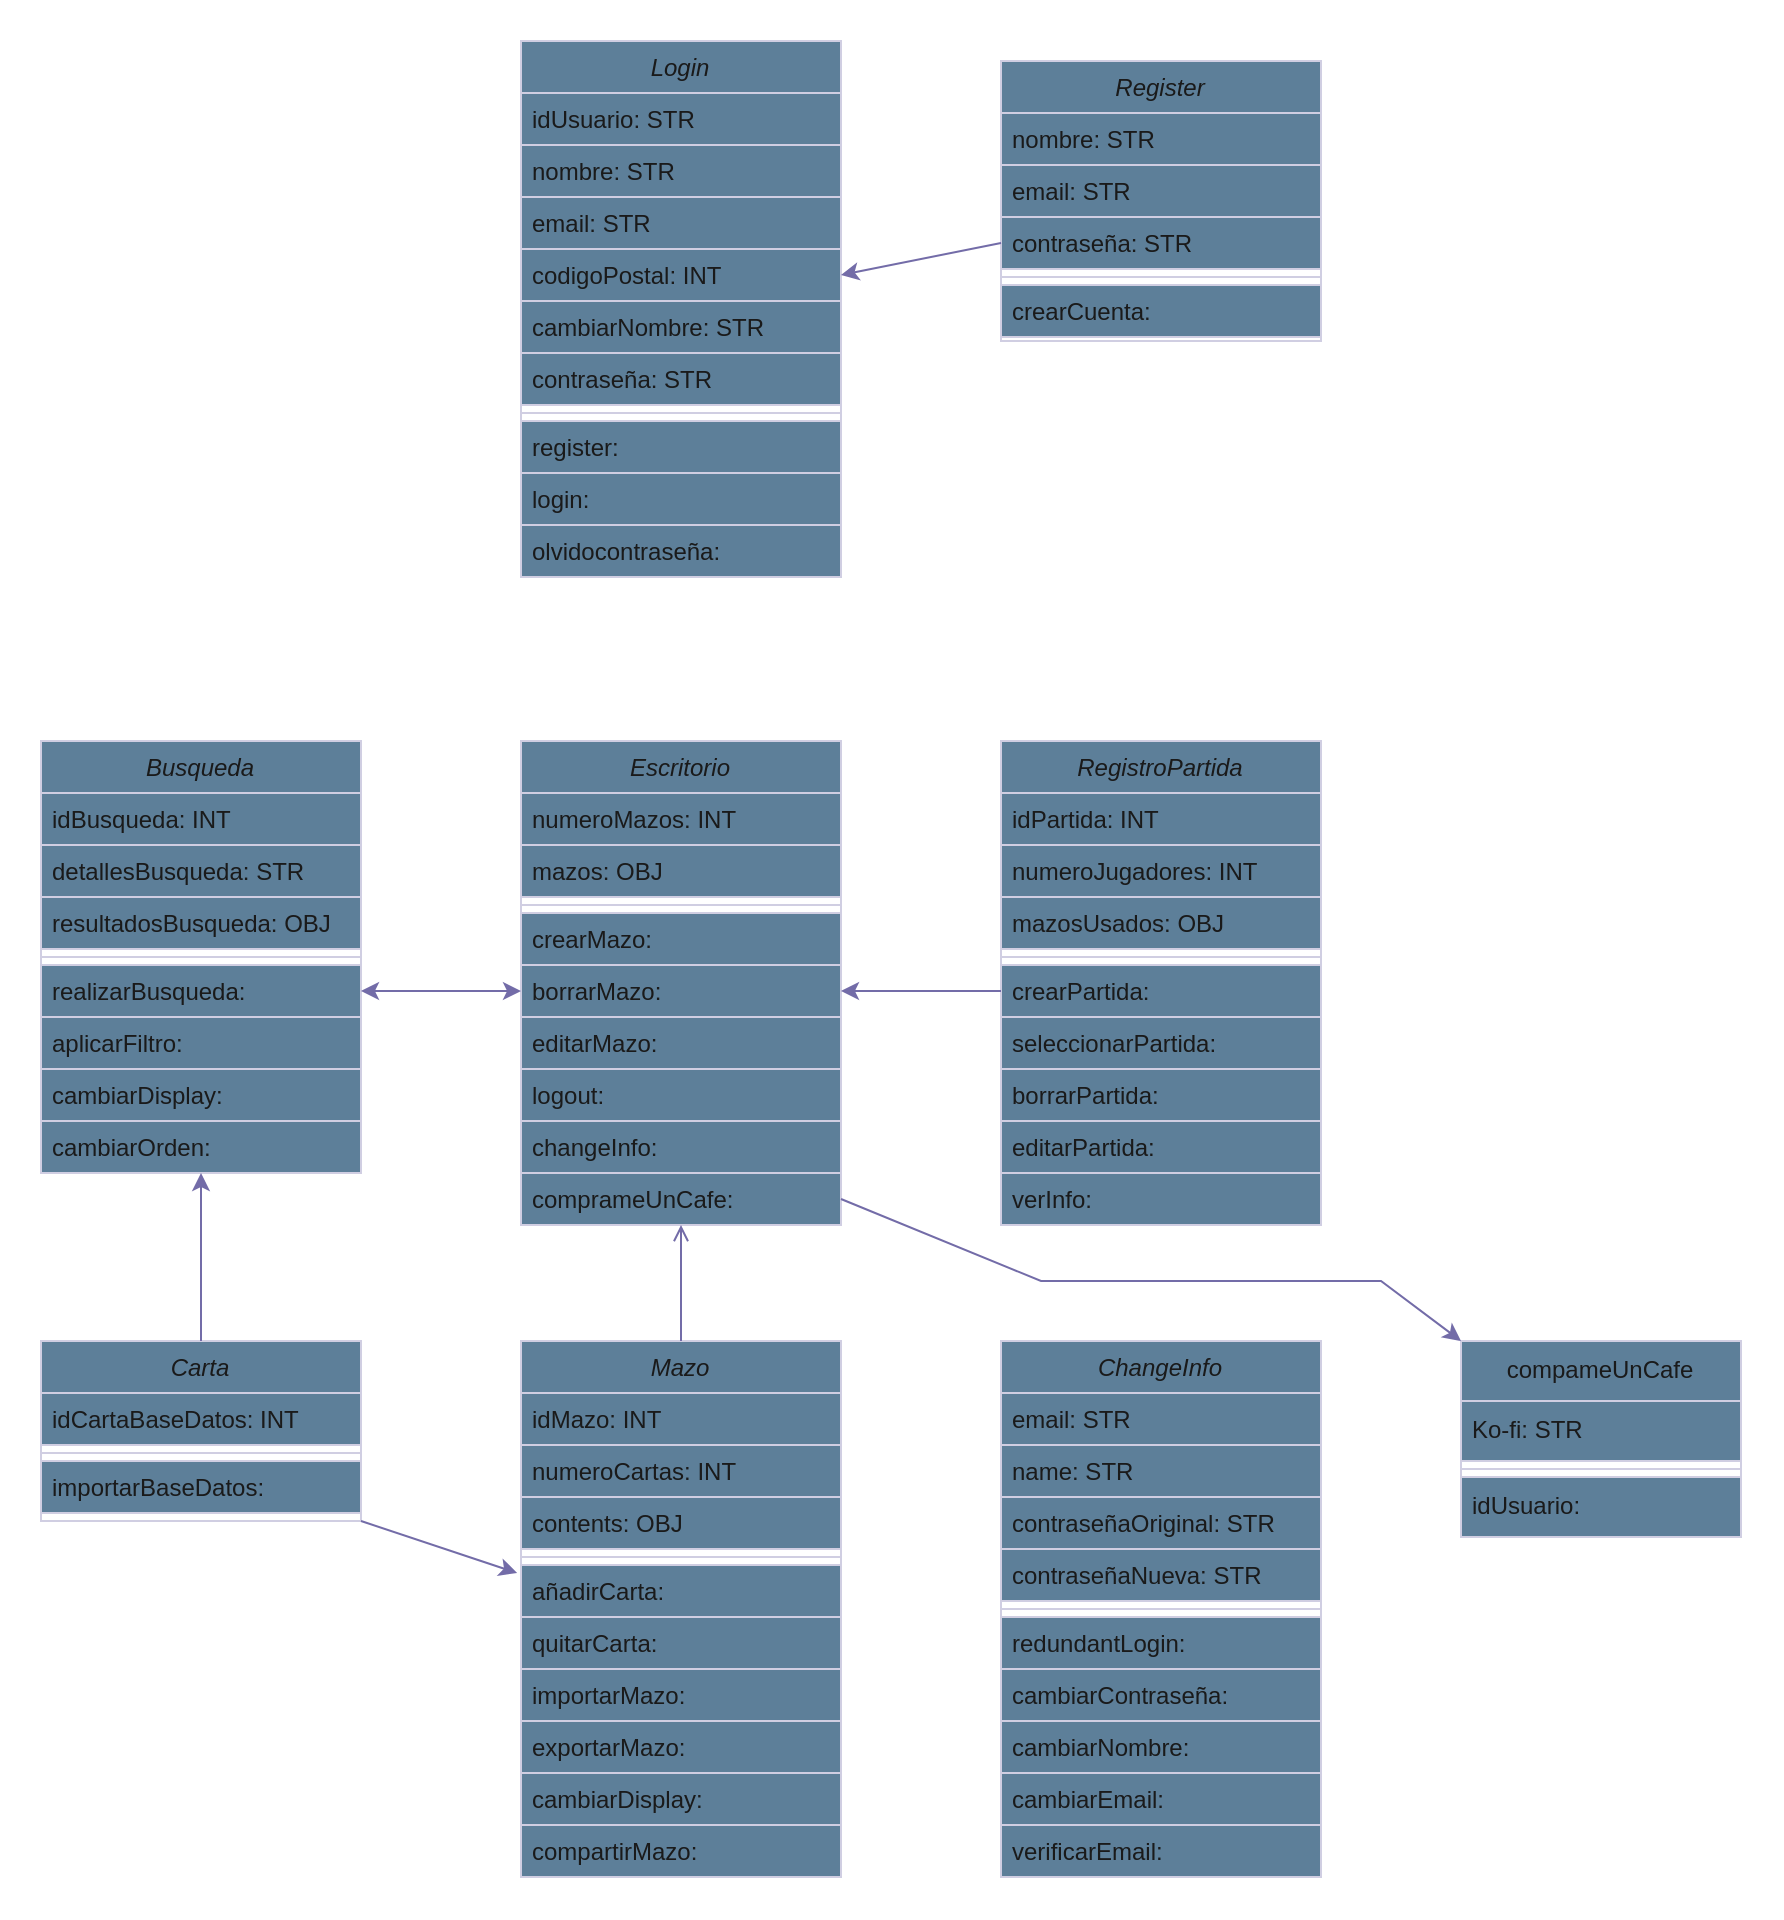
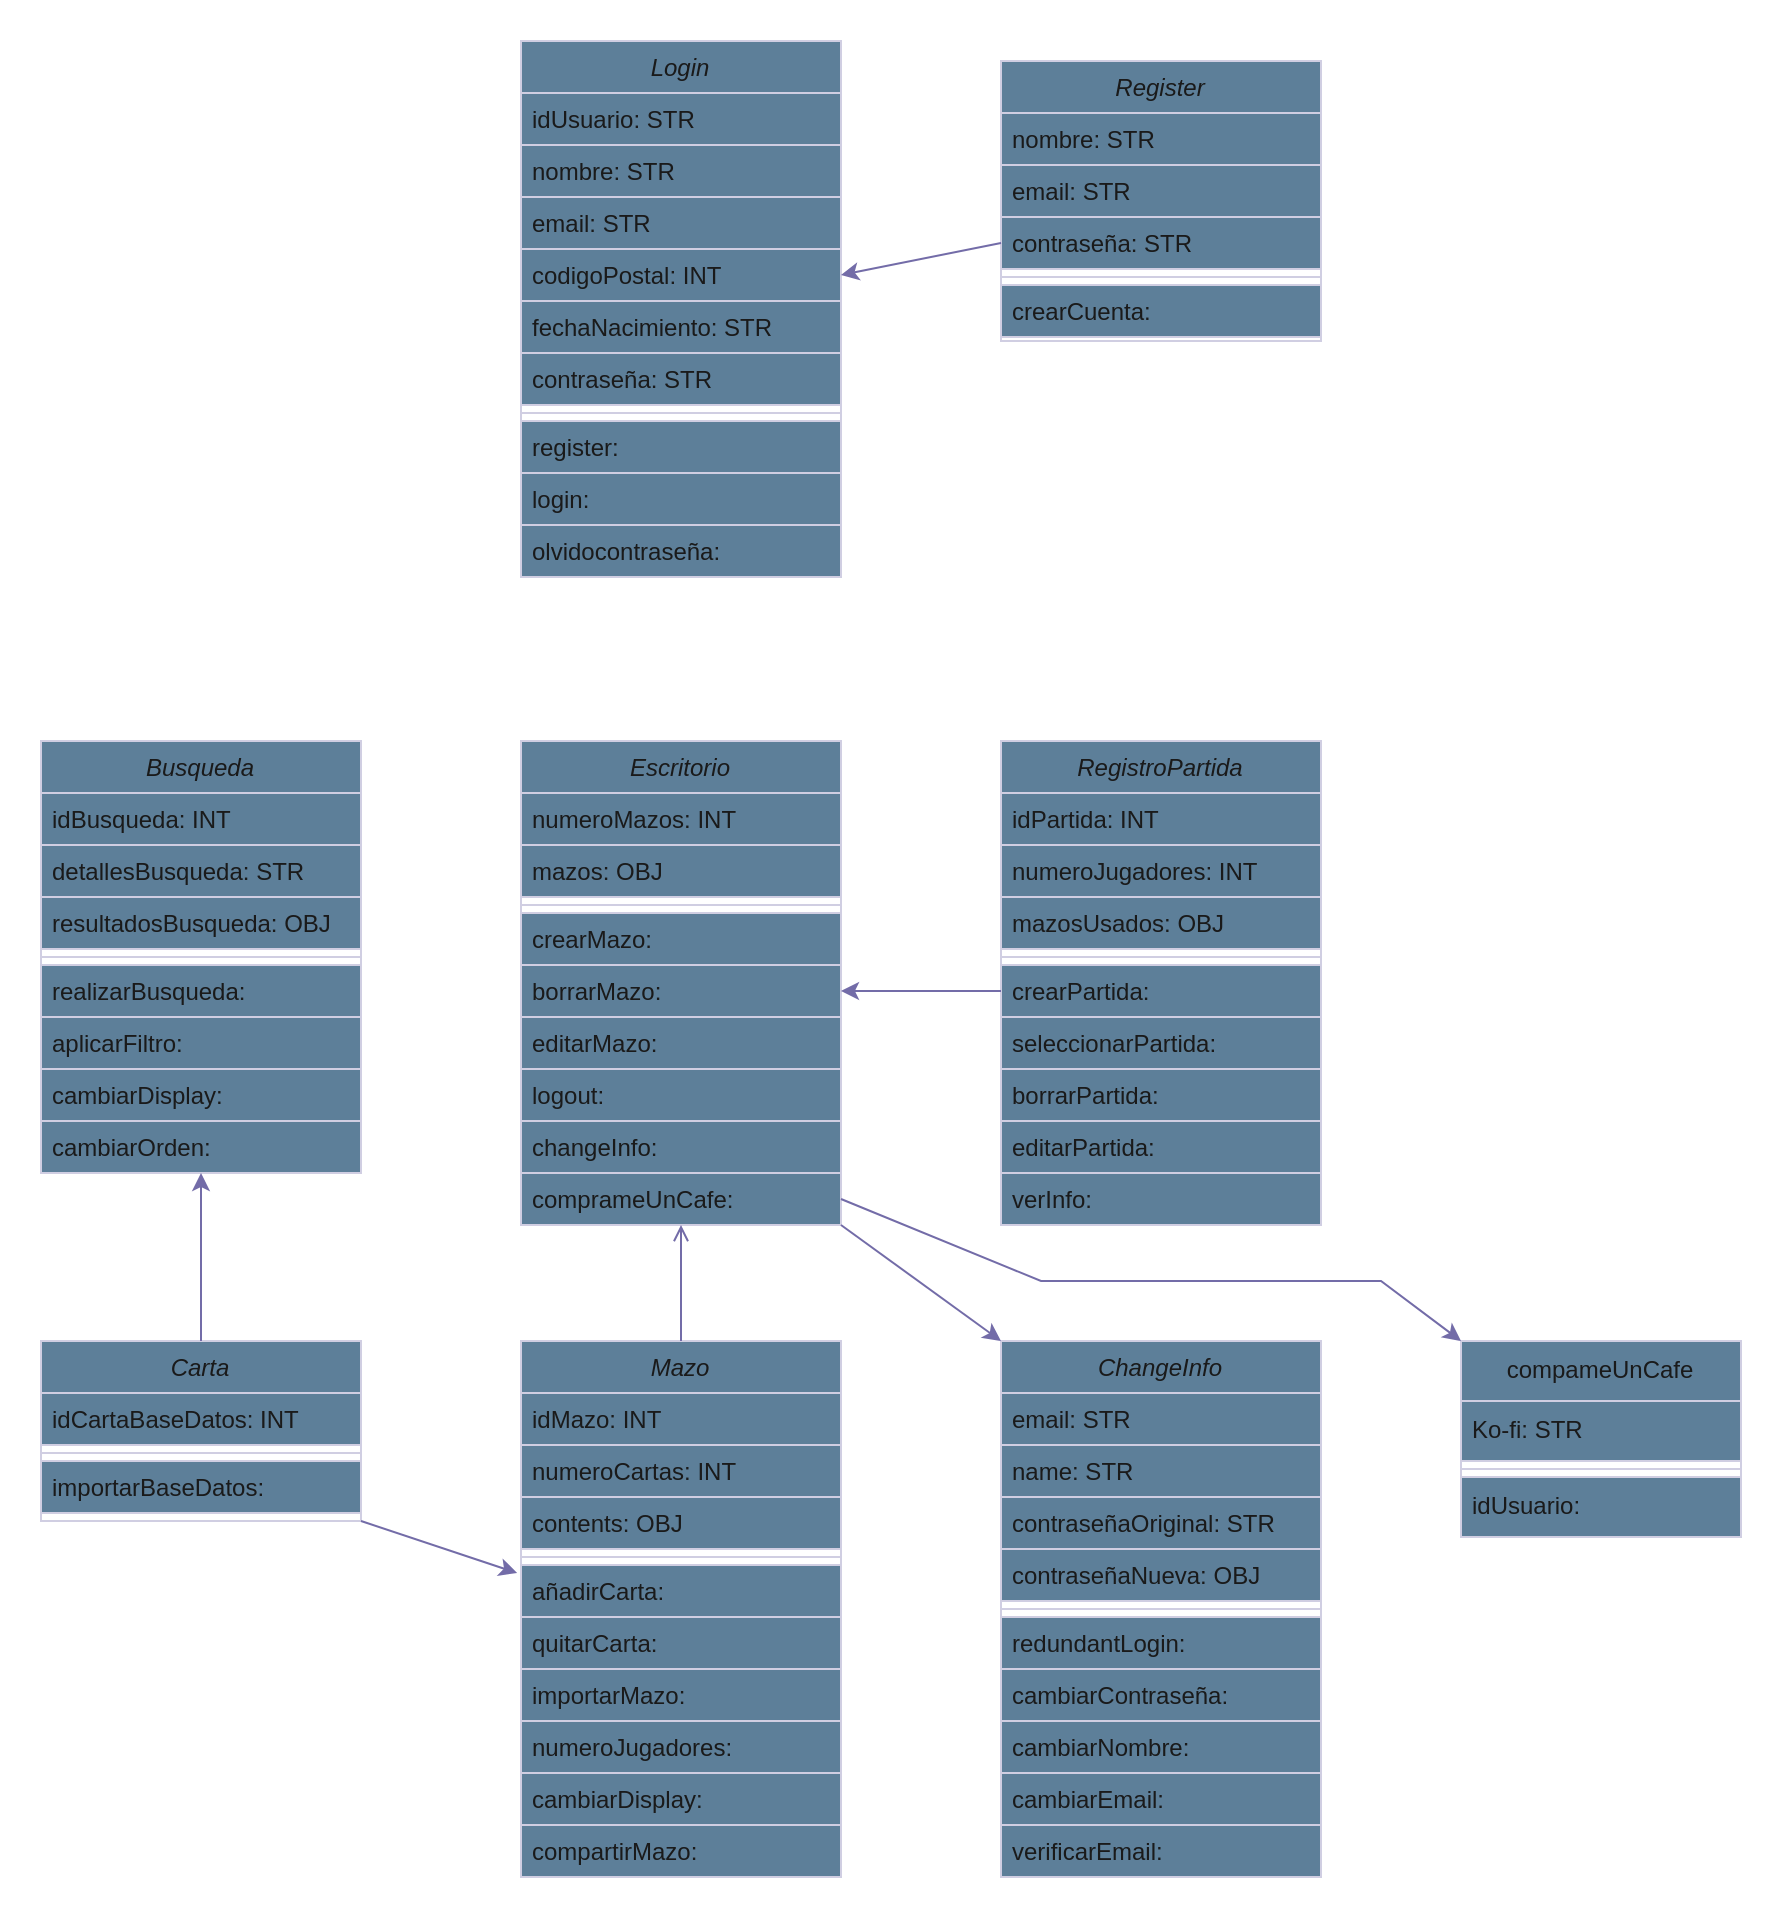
- <mxCell id="18" value="cambiarNombre: STR" style="text;align=left;verticalAlign=top;spacingLeft=4;spacingRight=4;overflow=hidden;rotatable=0;points=[[0,0.5],[1,0.5]];portConstraint=eastwest;rounded=0;shadow=0;html=0;fillColor=#5D7F99;strokeColor=#D0CEE2;labelBackgroundColor=none;fontColor=#1A1A1A;" vertex="1" parent="13"><mxGeometry y="130" width="160" height="26" as="geometry" /></mxCell>
+ <mxCell id="18" value="fechaNacimiento: STR" style="text;align=left;verticalAlign=top;spacingLeft=4;spacingRight=4;overflow=hidden;rotatable=0;points=[[0,0.5],[1,0.5]];portConstraint=eastwest;rounded=0;shadow=0;html=0;fillColor=#5D7F99;strokeColor=#D0CEE2;labelBackgroundColor=none;fontColor=#1A1A1A;" vertex="1" parent="13"><mxGeometry y="130" width="160" height="26" as="geometry" /></mxCell>
- <mxCell id="57" value="" style="endArrow=classic;startArrow=classic;html=1;rounded=0;entryX=0;entryY=0.5;entryDx=0;entryDy=0;exitX=1;exitY=0.5;exitDx=0;exitDy=0;strokeColor=#736CA8;labelBackgroundColor=none;fontColor=default;" edge="1" parent="1" source="43" target="29"><mxGeometry width="50" height="50" relative="1" as="geometry"><mxPoint x="290" y="570" as="sourcePoint" /><mxPoint x="340" y="520" as="targetPoint" /></mxGeometry></mxCell>
+ <mxCell id="80" value="" style="endArrow=classic;html=1;rounded=0;entryX=0;entryY=0;entryDx=0;entryDy=0;exitX=1;exitY=1;exitDx=0;exitDy=0;strokeColor=#736CA8;labelBackgroundColor=none;fontColor=default;" edge="1" parent="1" source="24" target="62"><mxGeometry width="50" height="50" relative="1" as="geometry"><mxPoint x="290" y="630" as="sourcePoint" /><mxPoint x="340" y="580" as="targetPoint" /></mxGeometry></mxCell>
- <mxCell id="66" value="contraseñaNueva: STR" style="text;align=left;verticalAlign=top;spacingLeft=4;spacingRight=4;overflow=hidden;rotatable=0;points=[[0,0.5],[1,0.5]];portConstraint=eastwest;rounded=0;shadow=0;html=0;fillColor=#5D7F99;strokeColor=#D0CEE2;labelBackgroundColor=none;fontColor=#1A1A1A;" vertex="1" parent="62"><mxGeometry y="104" width="160" height="26" as="geometry" /></mxCell>
+ <mxCell id="66" value="contraseñaNueva: OBJ" style="text;align=left;verticalAlign=top;spacingLeft=4;spacingRight=4;overflow=hidden;rotatable=0;points=[[0,0.5],[1,0.5]];portConstraint=eastwest;rounded=0;shadow=0;html=0;fillColor=#5D7F99;strokeColor=#D0CEE2;labelBackgroundColor=none;fontColor=#1A1A1A;" vertex="1" parent="62"><mxGeometry y="104" width="160" height="26" as="geometry" /></mxCell>
- <mxCell id="10" value="exportarMazo:" style="text;align=left;verticalAlign=top;spacingLeft=4;spacingRight=4;overflow=hidden;rotatable=0;points=[[0,0.5],[1,0.5]];portConstraint=eastwest;fillColor=#5D7F99;strokeColor=#D0CEE2;labelBackgroundColor=none;fontColor=#1A1A1A;" vertex="1" parent="2"><mxGeometry y="190" width="160" height="26" as="geometry" /></mxCell>
+ <mxCell id="10" value="numeroJugadores:" style="text;align=left;verticalAlign=top;spacingLeft=4;spacingRight=4;overflow=hidden;rotatable=0;points=[[0,0.5],[1,0.5]];portConstraint=eastwest;fillColor=#5D7F99;strokeColor=#D0CEE2;labelBackgroundColor=none;fontColor=#1A1A1A;" vertex="1" parent="2"><mxGeometry y="190" width="160" height="26" as="geometry" /></mxCell>
